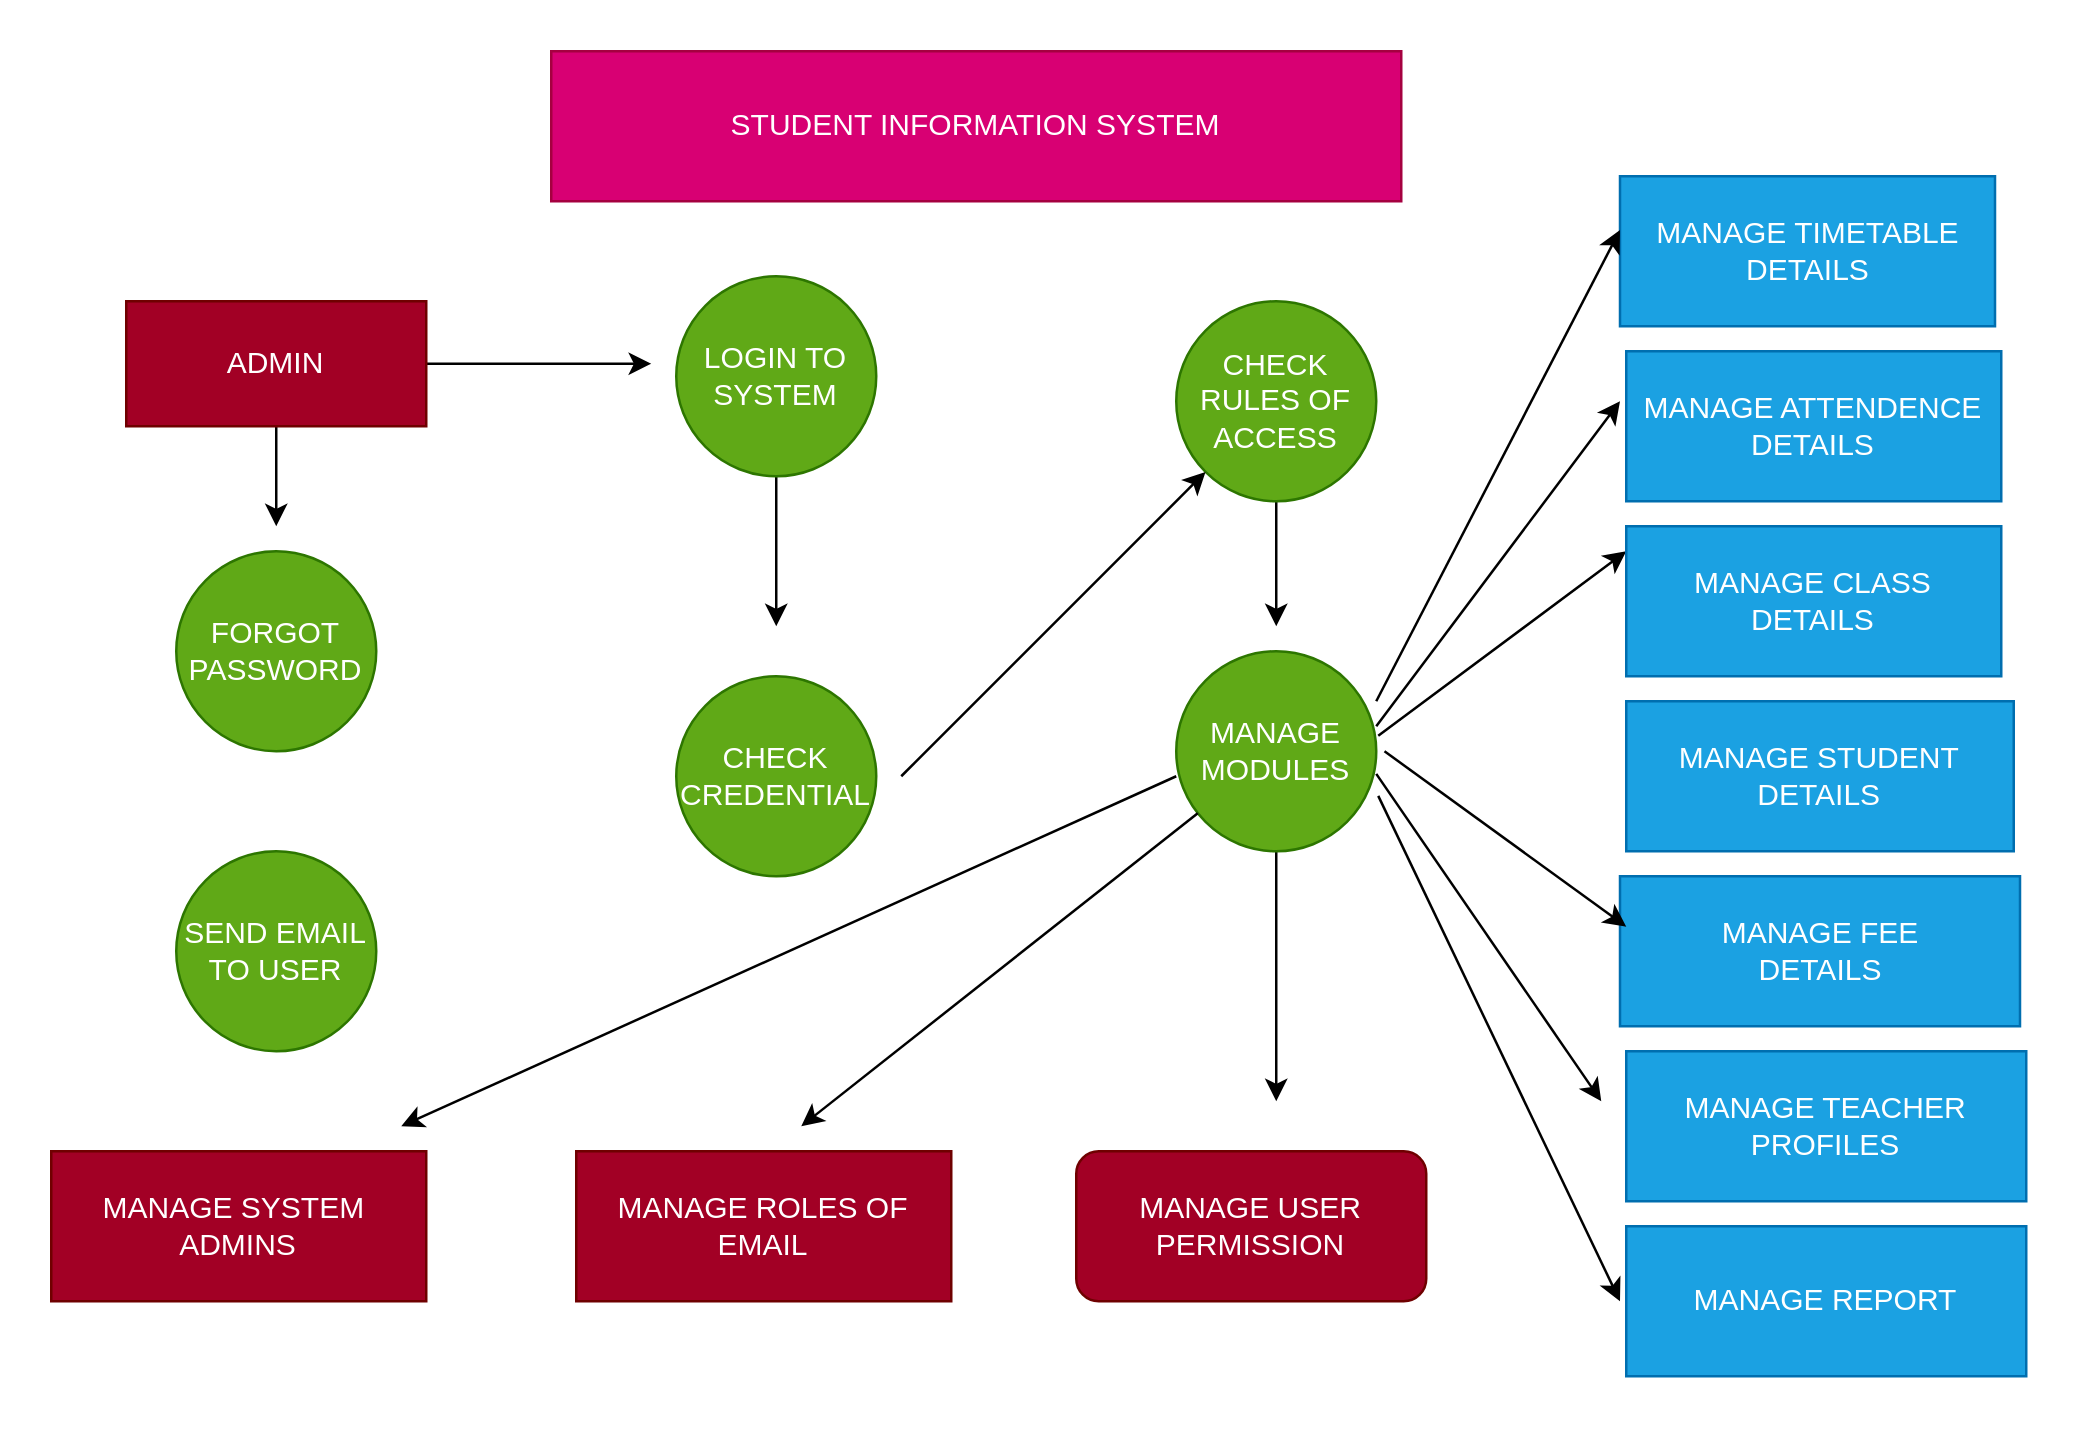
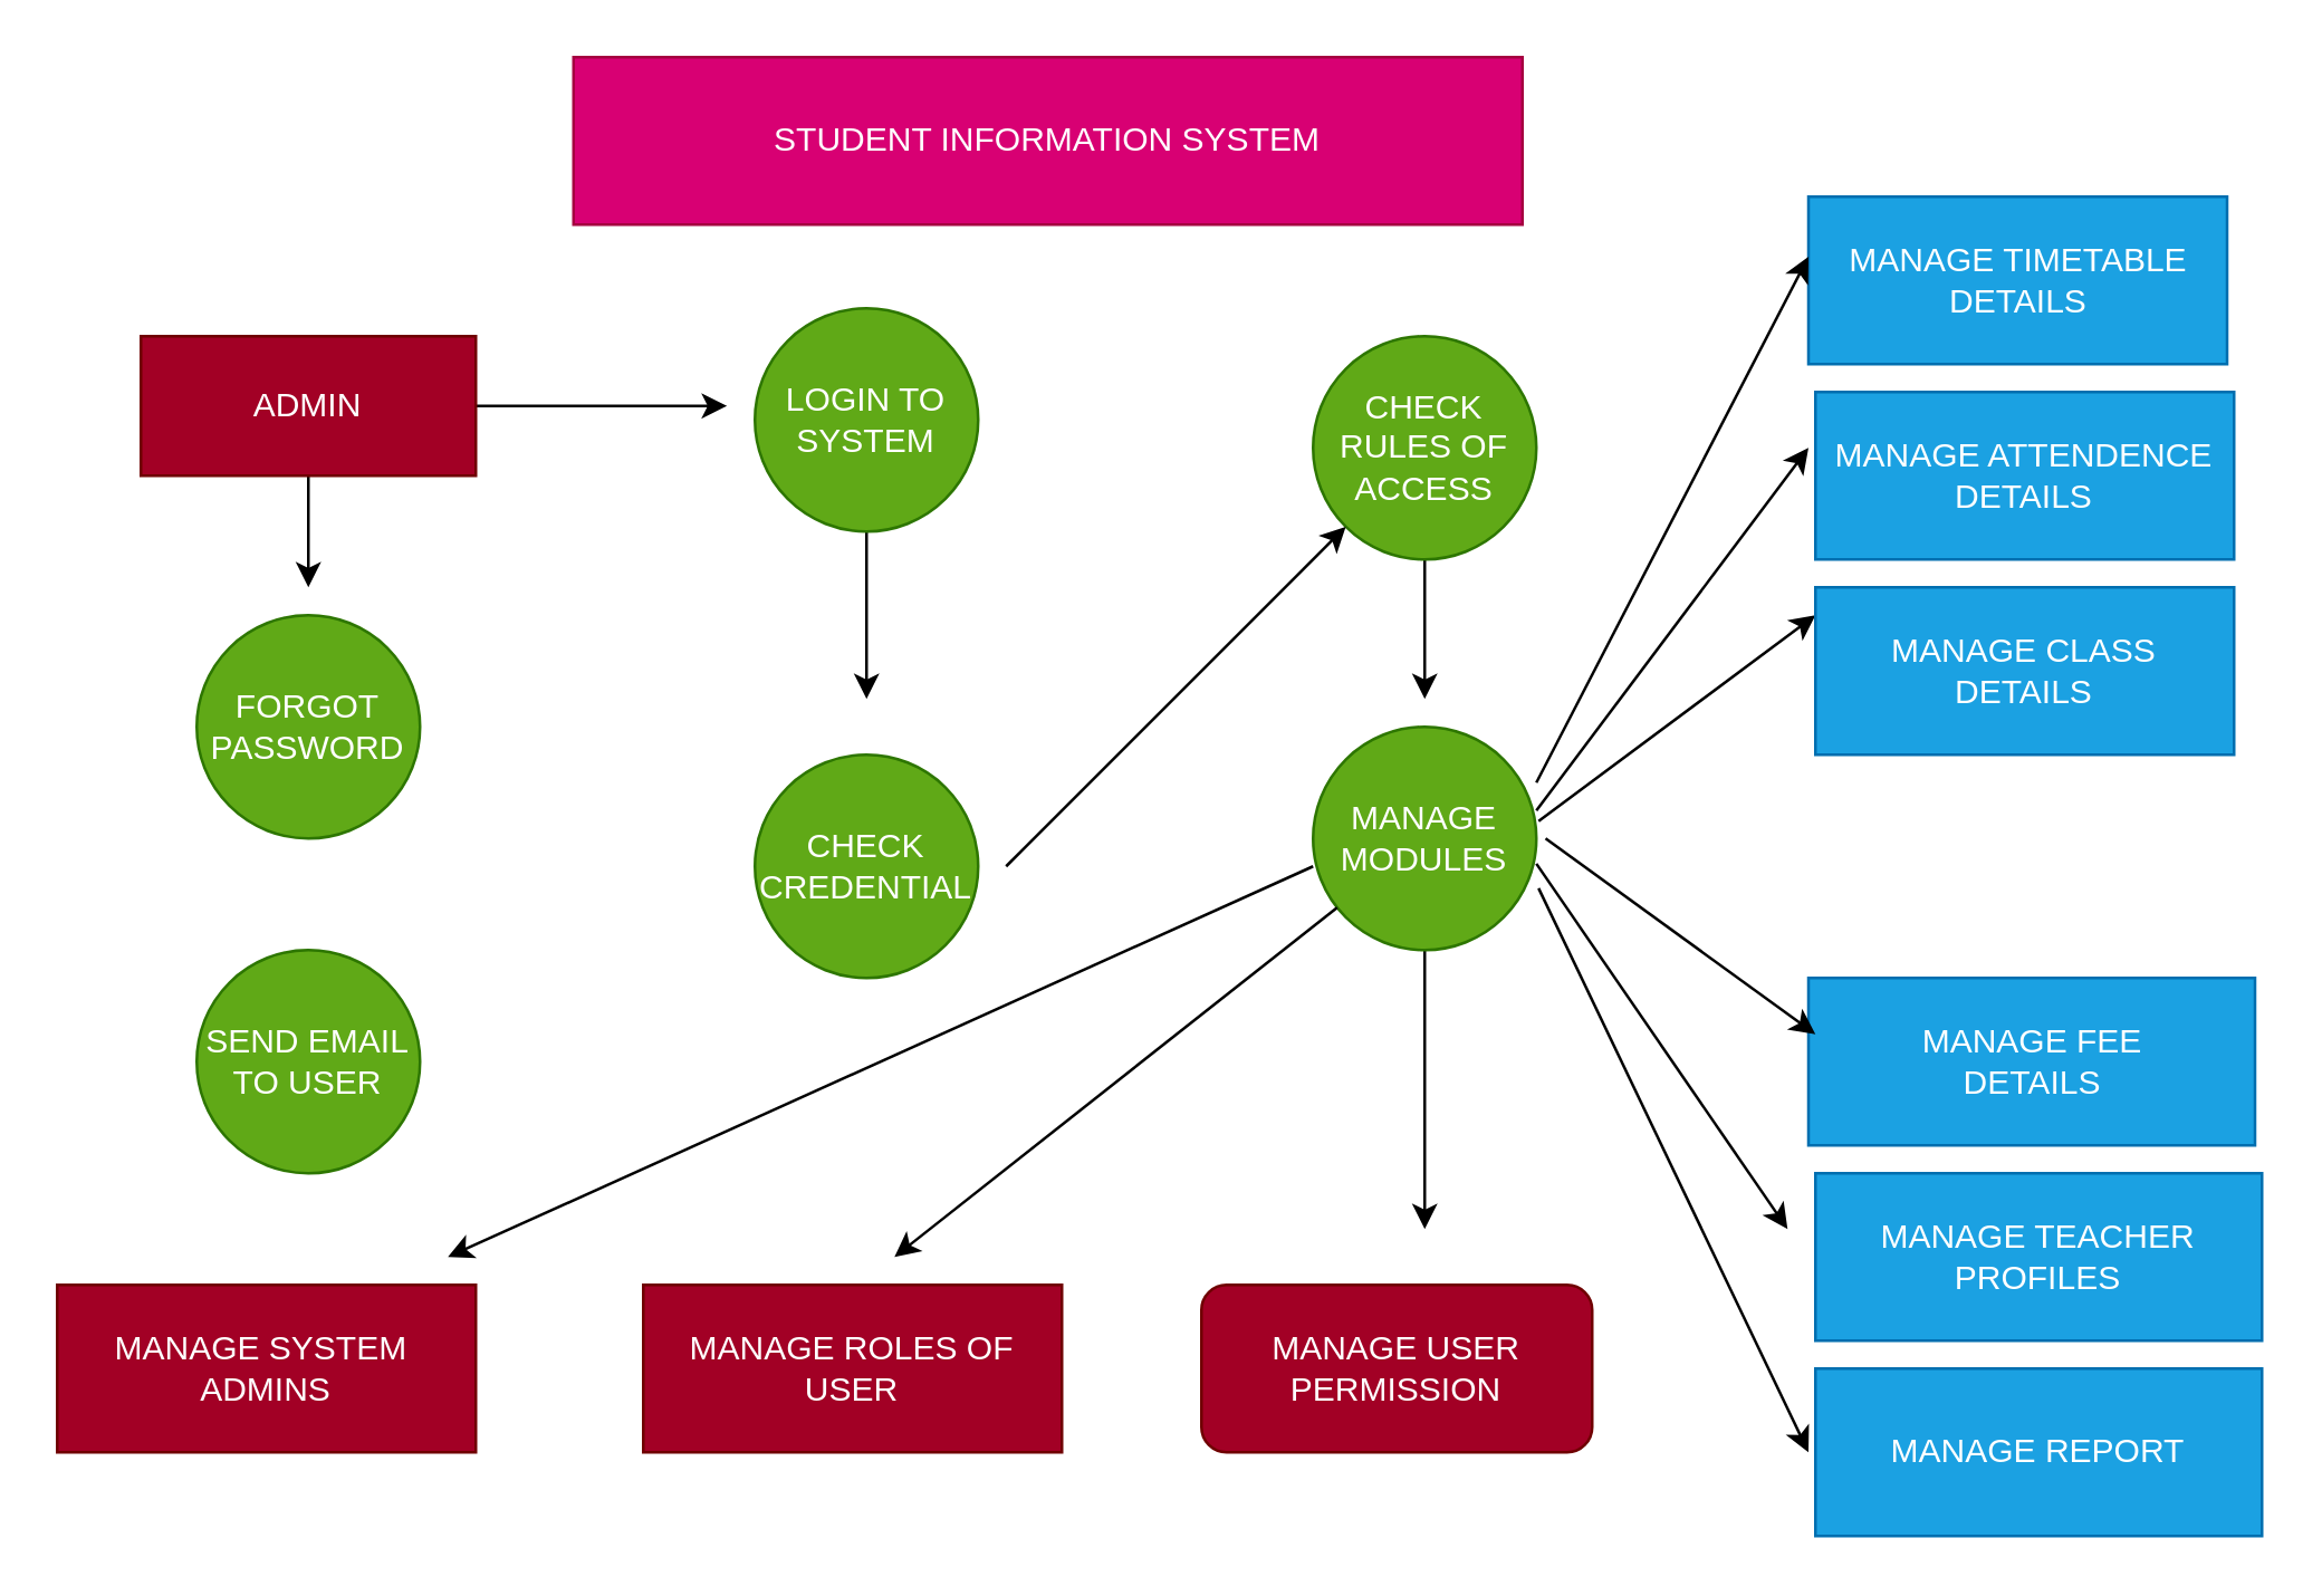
- <mxCell id="3" value="STUDENT INFORMATION SYSTEM" style="rounded=0;whiteSpace=wrap;html=1;fillColor=#d80073;fontColor=#ffffff;strokeColor=#A50040;" vertex="1" parent="1"><mxGeometry x="220" y="20" width="340" height="60" as="geometry" /></mxCell>
+ <mxCell id="3" value="STUDENT INFORMATION SYSTEM" style="rounded=0;whiteSpace=wrap;html=1;fillColor=#d80073;fontColor=#ffffff;strokeColor=#A50040;" vertex="1" parent="1"><mxGeometry x="205" y="20" width="340" height="60" as="geometry" /></mxCell>
- <mxCell id="20" value="MANAGE STUDENT&lt;div&gt;DETAILS&lt;/div&gt;" style="rounded=0;whiteSpace=wrap;html=1;fillColor=#1ba1e2;fontColor=#ffffff;strokeColor=#006EAF;" vertex="1" parent="1"><mxGeometry x="650" y="280" width="155" height="60" as="geometry" /></mxCell>
- <mxCell id="17" value="MANAGE ROLES OF&lt;div&gt;EMAIL&lt;/div&gt;" style="rounded=0;whiteSpace=wrap;html=1;fillColor=#a20025;fontColor=#ffffff;strokeColor=#6F0000;" vertex="1" parent="1"><mxGeometry x="230" y="460" width="150" height="60" as="geometry" /></mxCell>
+ <mxCell id="17" value="MANAGE ROLES OF&lt;div&gt;USER&lt;/div&gt;" style="rounded=0;whiteSpace=wrap;html=1;fillColor=#a20025;fontColor=#ffffff;strokeColor=#6F0000;" vertex="1" parent="1"><mxGeometry x="230" y="460" width="150" height="60" as="geometry" /></mxCell>
